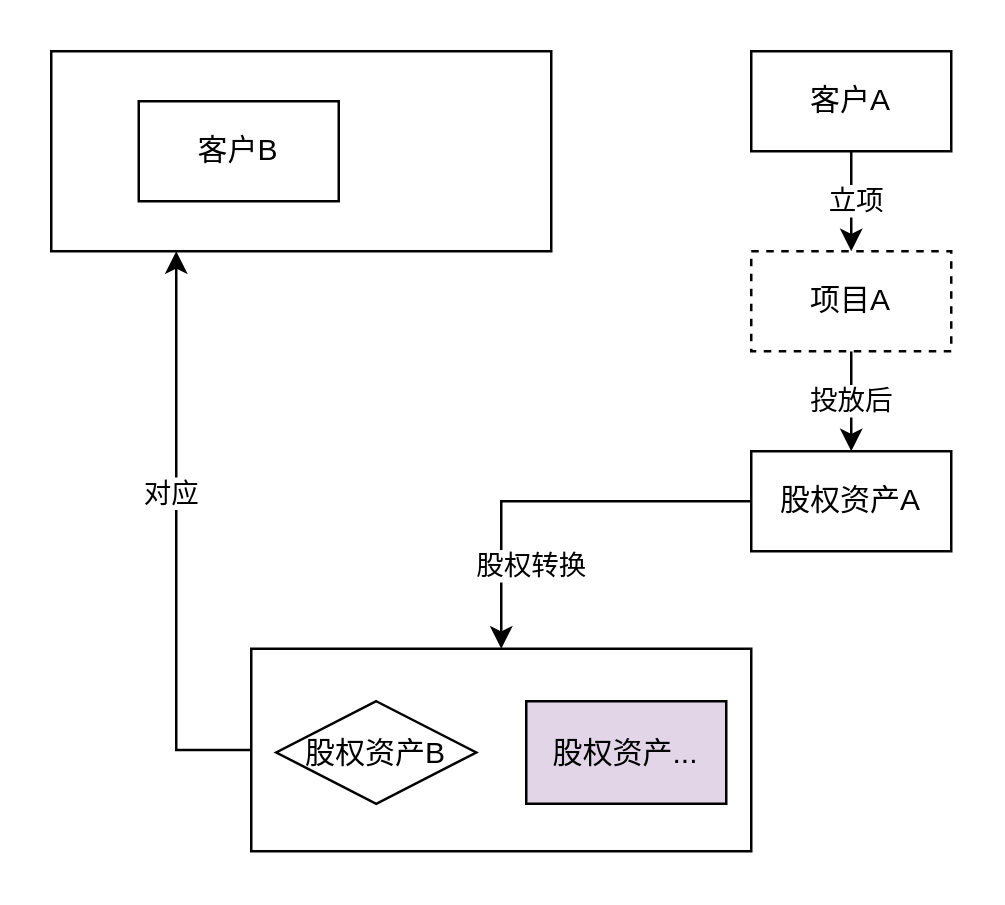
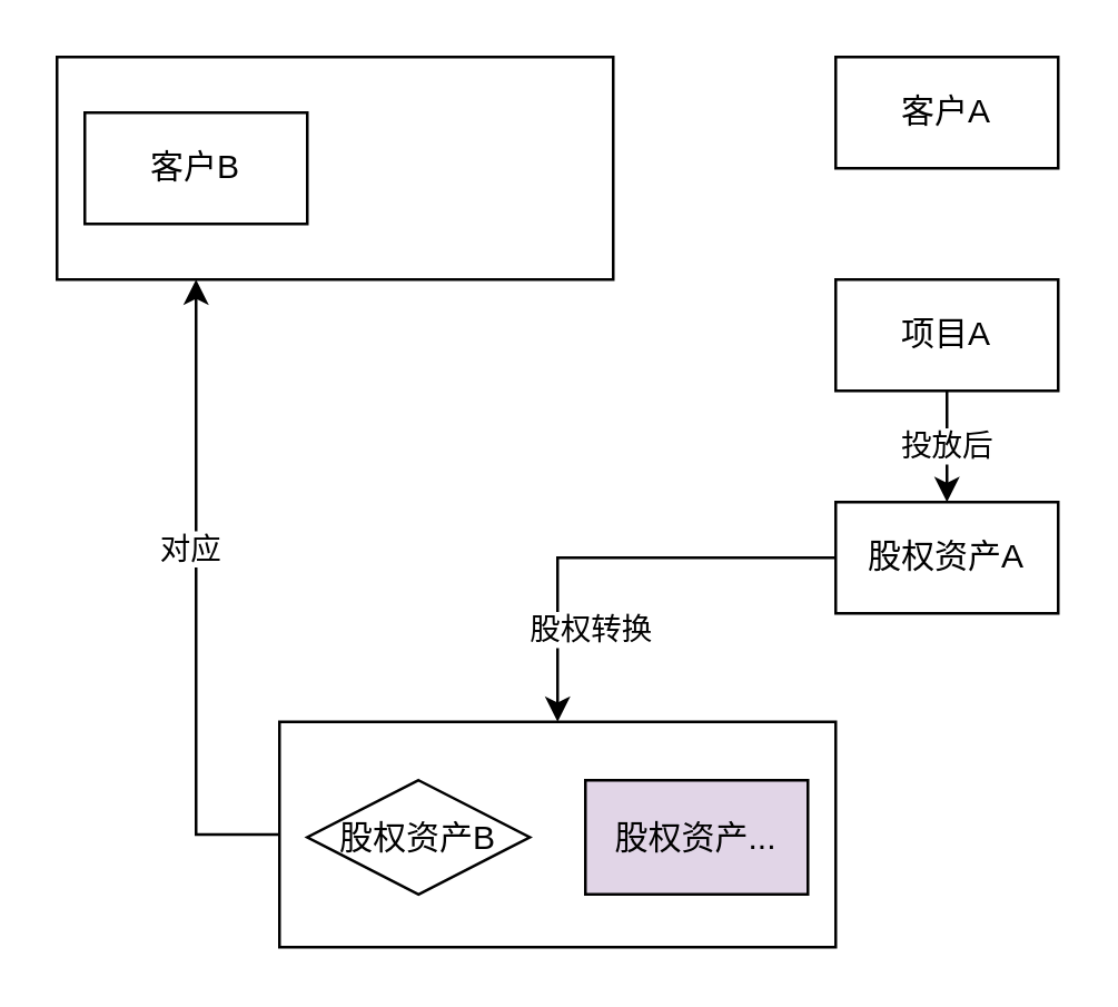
- <mxCell id="17" value="客户B" style="rounded=0;whiteSpace=wrap;html=1;" vertex="1" parent="1"><mxGeometry x="55" y="40" width="80" height="40" as="geometry" /></mxCell>
+ <mxCell id="17" value="客户B" style="rounded=0;whiteSpace=wrap;html=1;" vertex="1" parent="1"><mxGeometry x="30" y="40" width="80" height="40" as="geometry" /></mxCell>
- <mxCell id="9" style="edgeStyle=orthogonalEdgeStyle;rounded=0;orthogonalLoop=1;jettySize=auto;html=1;entryX=0.5;entryY=0;entryDx=0;entryDy=0;" edge="1" parent="1" source="11" target="8"><mxGeometry relative="1" as="geometry" /></mxCell>
- <mxCell id="10" value="立项" style="edgeLabel;html=1;align=center;verticalAlign=middle;resizable=0;points=[];" vertex="1" connectable="0" parent="9"><mxGeometry x="-0.063" y="1" relative="1" as="geometry"><mxPoint as="offset" /></mxGeometry></mxCell>
- <mxCell id="8" value="项目A" style="rounded=0;whiteSpace=wrap;html=1;dashed=1;" vertex="1" parent="1"><mxGeometry x="300" y="100" width="80" height="40" as="geometry" /></mxCell>
+ <mxCell id="8" value="项目A" style="rounded=0;whiteSpace=wrap;html=1;" vertex="1" parent="1"><mxGeometry x="300" y="100" width="80" height="40" as="geometry" /></mxCell>
